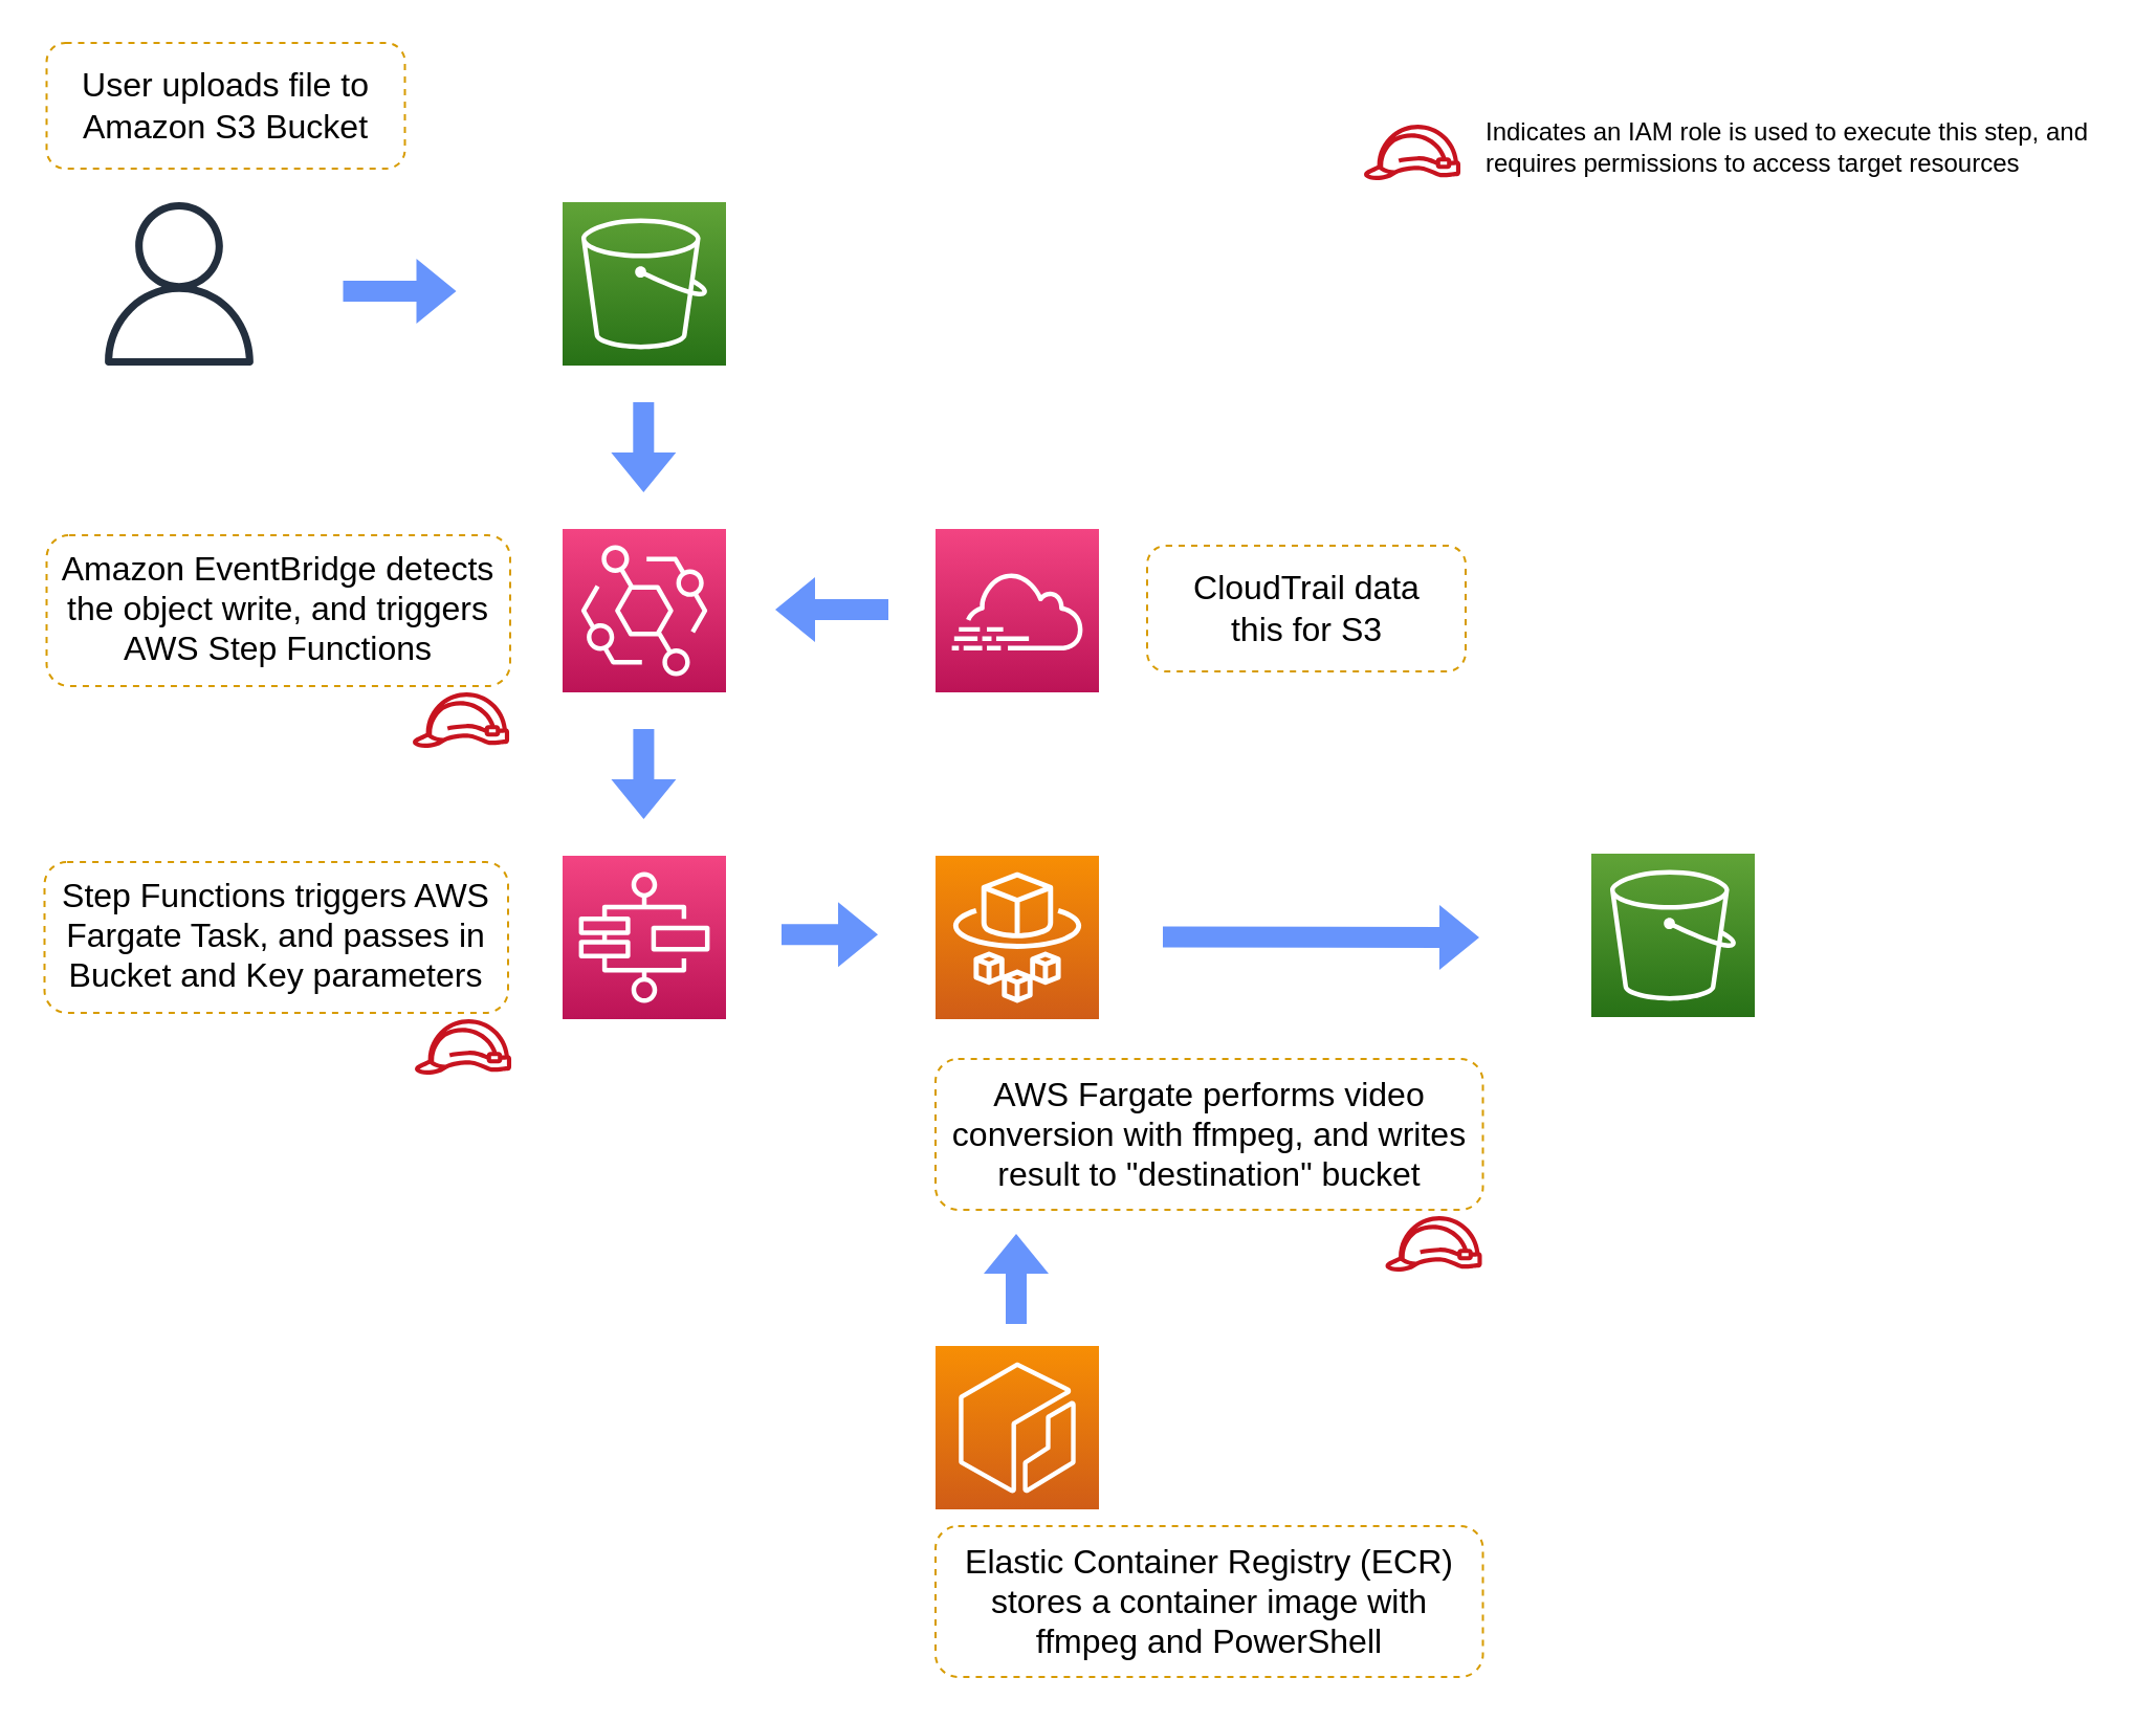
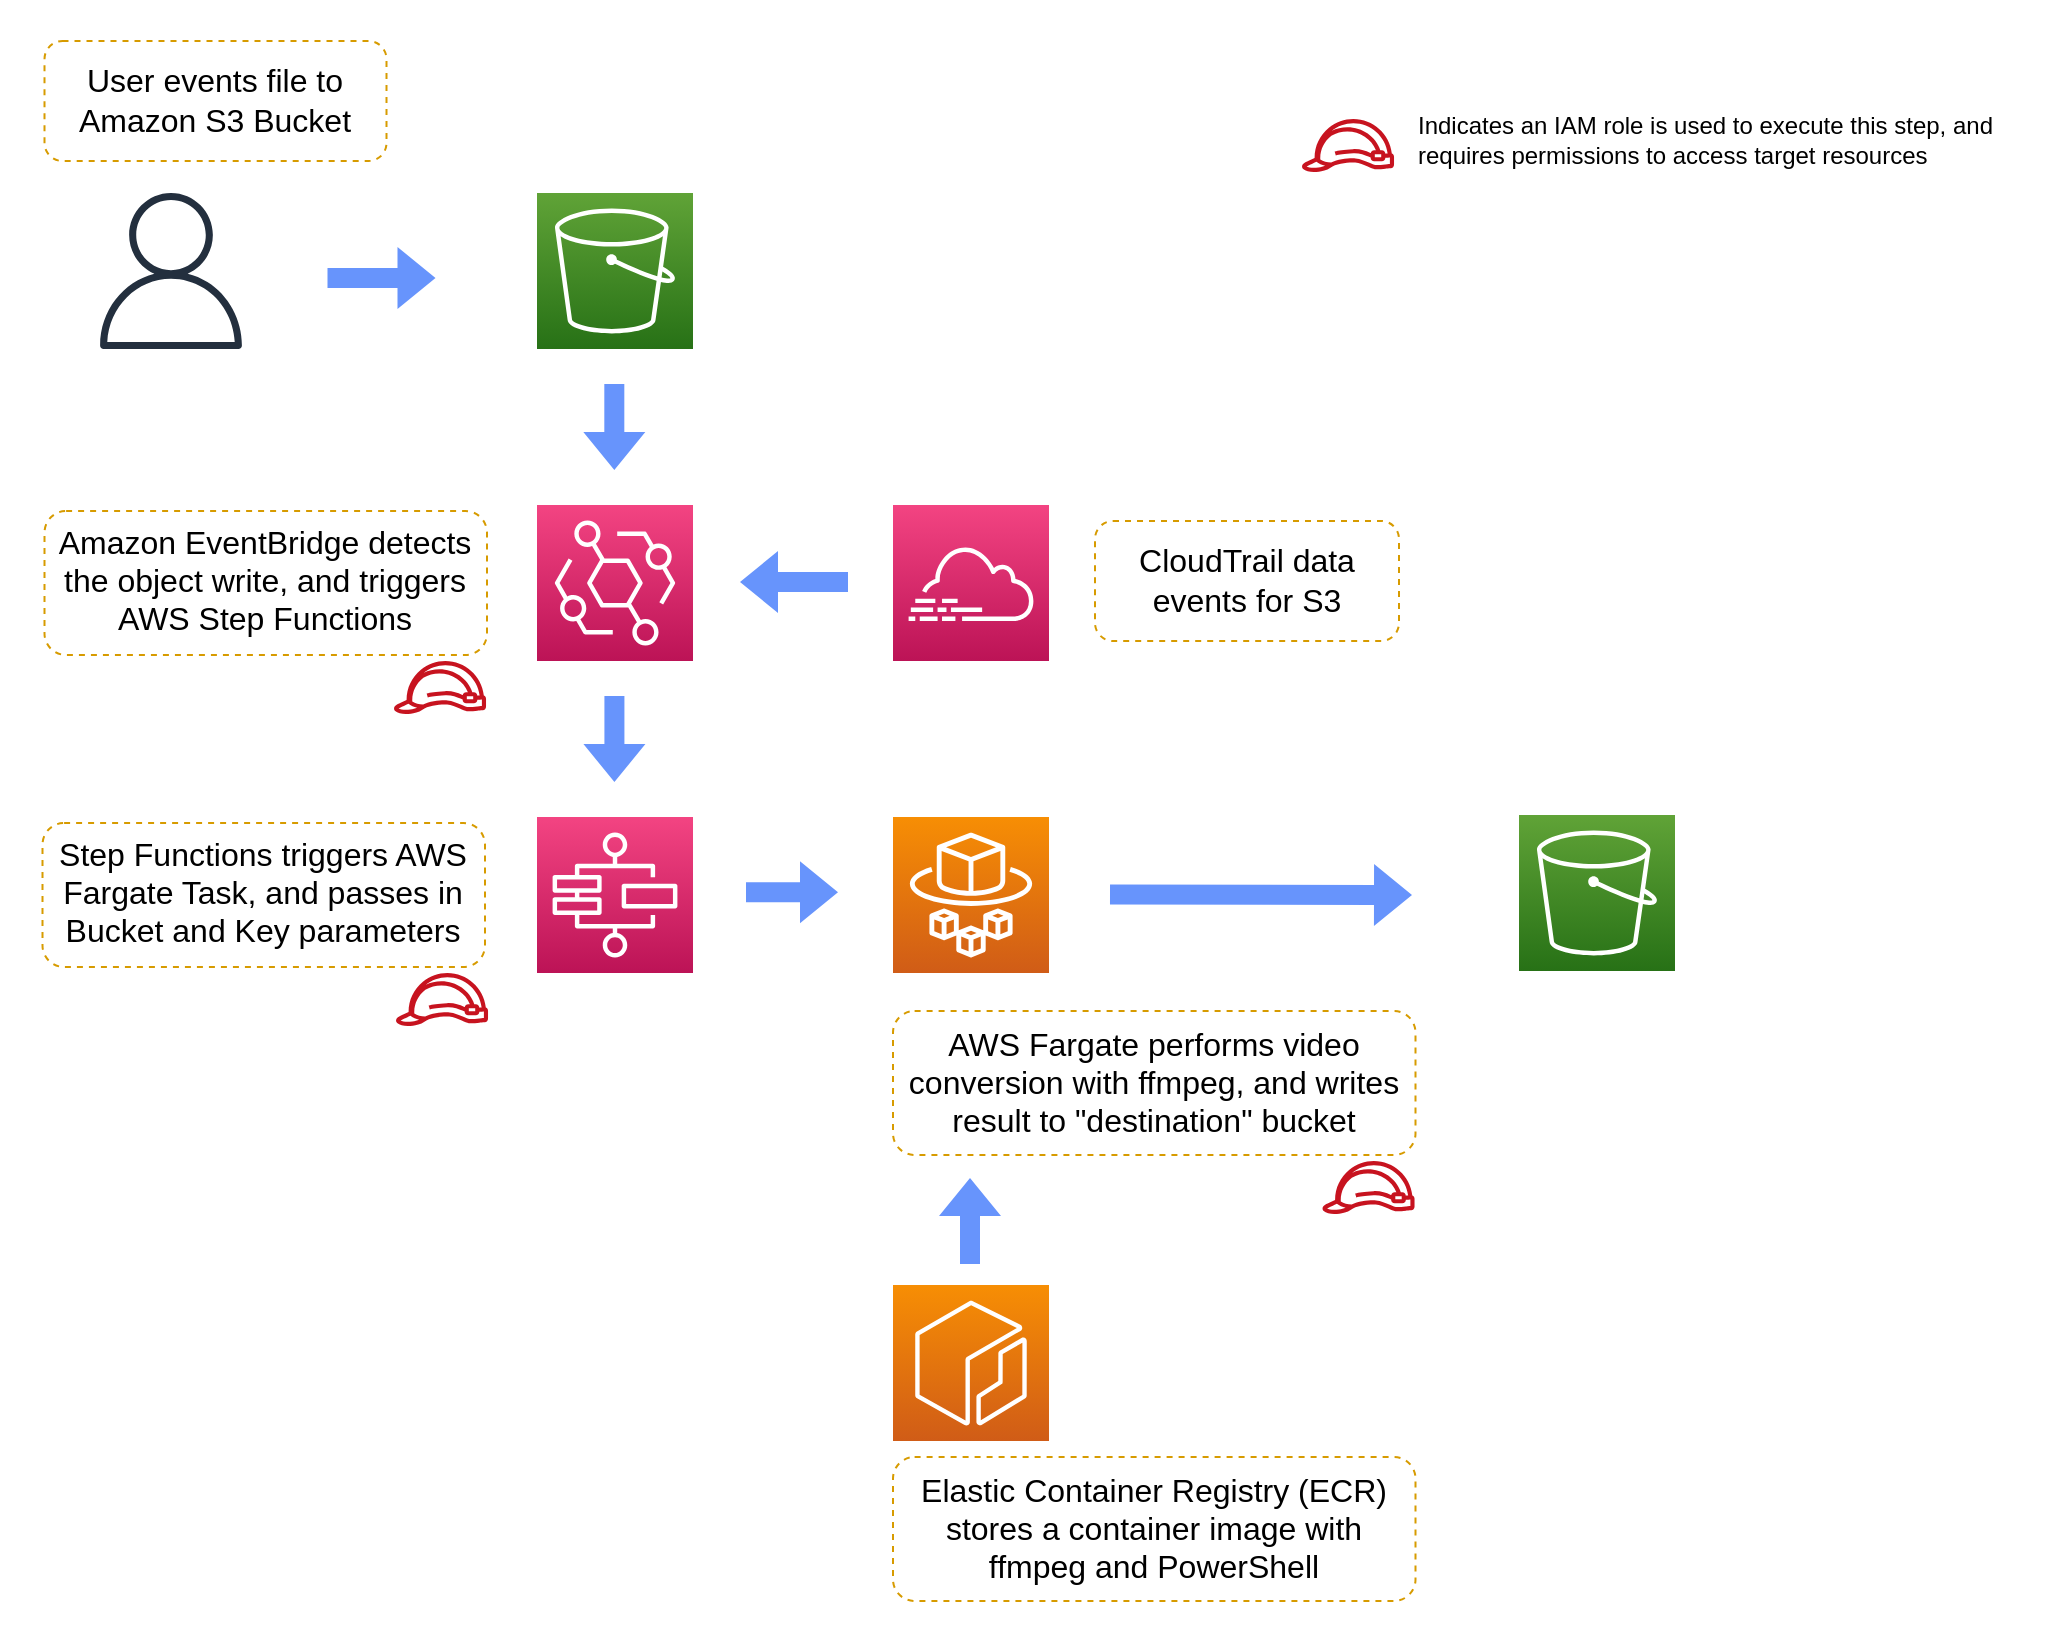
- <mxCell id="11" value="User uploads file to Amazon S3 Bucket" style="text;html=1;strokeColor=none;fillColor=none;align=center;verticalAlign=middle;whiteSpace=wrap;rounded=0;fontSize=16;" vertex="1" parent="1"><mxGeometry x="33" y="29" width="148.5" height="42" as="geometry" /></mxCell>
+ <mxCell id="11" value="User events file to Amazon S3 Bucket" style="text;html=1;strokeColor=none;fillColor=none;align=center;verticalAlign=middle;whiteSpace=wrap;rounded=0;fontSize=16;" vertex="1" parent="1"><mxGeometry x="33" y="29" width="148.5" height="42" as="geometry" /></mxCell>
- <mxCell id="8" value="CloudTrail data this for S3" style="text;html=1;strokeColor=none;fillColor=none;align=center;verticalAlign=middle;whiteSpace=wrap;rounded=0;fontSize=16;" vertex="1" parent="1"><mxGeometry x="556.5" y="269" width="133" height="42" as="geometry" /></mxCell>
+ <mxCell id="8" value="CloudTrail data events for S3" style="text;html=1;strokeColor=none;fillColor=none;align=center;verticalAlign=middle;whiteSpace=wrap;rounded=0;fontSize=16;" vertex="1" parent="1"><mxGeometry x="556.5" y="269" width="133" height="42" as="geometry" /></mxCell>
